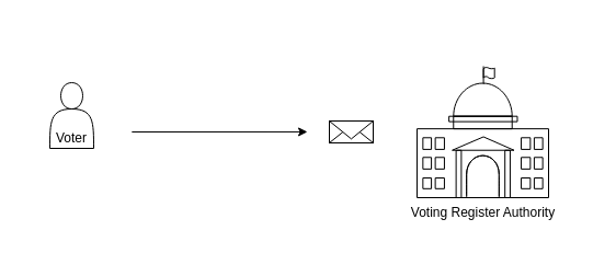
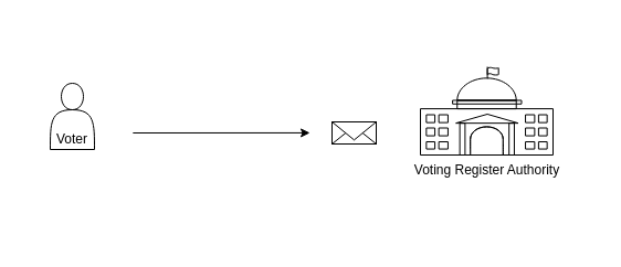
- <mxCell id="4" value="Voting Register Authority" style="shape=mxgraph.cisco.buildings.government_building;html=1;pointerEvents=1;dashed=0;fillColor=none;strokeColor=#000000;strokeWidth=1;verticalLabelPosition=bottom;verticalAlign=top;align=center;outlineConnect=0;" parent="1" vertex="1"><mxGeometry x="380" y="60" width="120" height="120" as="geometry" /></mxCell>
+ <mxCell id="4" value="Voting Register Authority" style="shape=mxgraph.cisco.buildings.government_building;html=1;pointerEvents=1;dashed=0;fillColor=none;strokeColor=#000000;strokeWidth=1;verticalLabelPosition=bottom;verticalAlign=top;align=center;outlineConnect=0;" parent="1" vertex="1"><mxGeometry x="380" y="60" width="120" height="80" as="geometry" /></mxCell>
